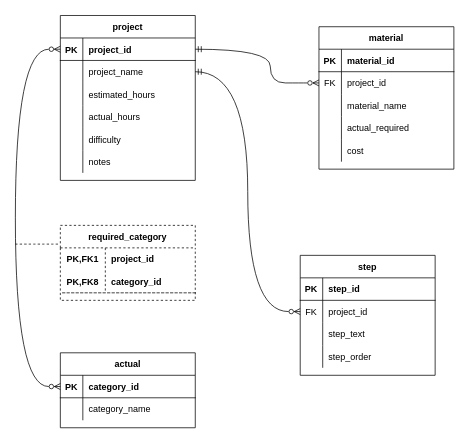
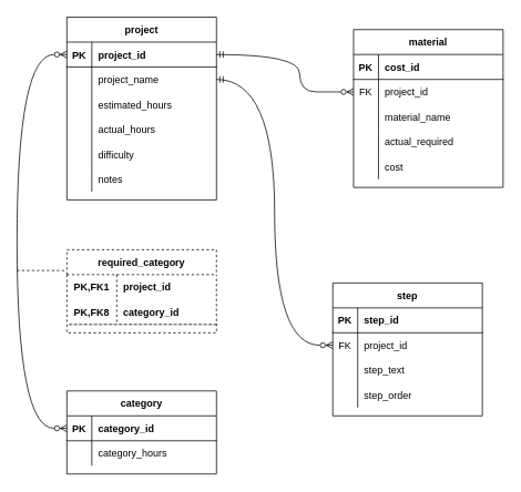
- <mxCell id="24" value="material_id" style="shape=partialRectangle;connectable=0;fillColor=none;top=0;left=0;bottom=0;right=0;align=left;spacingLeft=6;fontStyle=1;overflow=hidden;" vertex="1" parent="22"><mxGeometry x="30" width="150" height="30" as="geometry"><mxRectangle width="150" height="30" as="alternateBounds" /></mxGeometry></mxCell>
+ <mxCell id="24" value="cost_id" style="shape=partialRectangle;connectable=0;fillColor=none;top=0;left=0;bottom=0;right=0;align=left;spacingLeft=6;fontStyle=1;overflow=hidden;" vertex="1" parent="22"><mxGeometry x="30" width="150" height="30" as="geometry"><mxRectangle width="150" height="30" as="alternateBounds" /></mxGeometry></mxCell>
- <mxCell id="50" value="actual" style="shape=table;startSize=30;container=1;collapsible=1;childLayout=tableLayout;fixedRows=1;rowLines=0;fontStyle=1;align=center;resizeLast=1;" vertex="1" parent="1"><mxGeometry x="80" y="470" width="180" height="100" as="geometry" /></mxCell>
+ <mxCell id="50" value="category" style="shape=table;startSize=30;container=1;collapsible=1;childLayout=tableLayout;fixedRows=1;rowLines=0;fontStyle=1;align=center;resizeLast=1;" vertex="1" parent="1"><mxGeometry x="80" y="470" width="180" height="100" as="geometry" /></mxCell>
- <mxCell id="56" value="category_name" style="shape=partialRectangle;connectable=0;fillColor=none;top=0;left=0;bottom=0;right=0;align=left;spacingLeft=6;overflow=hidden;" vertex="1" parent="54"><mxGeometry x="30" width="150" height="30" as="geometry"><mxRectangle width="150" height="30" as="alternateBounds" /></mxGeometry></mxCell>
+ <mxCell id="56" value="category_hours" style="shape=partialRectangle;connectable=0;fillColor=none;top=0;left=0;bottom=0;right=0;align=left;spacingLeft=6;overflow=hidden;" vertex="1" parent="54"><mxGeometry x="30" width="150" height="30" as="geometry"><mxRectangle width="150" height="30" as="alternateBounds" /></mxGeometry></mxCell>
